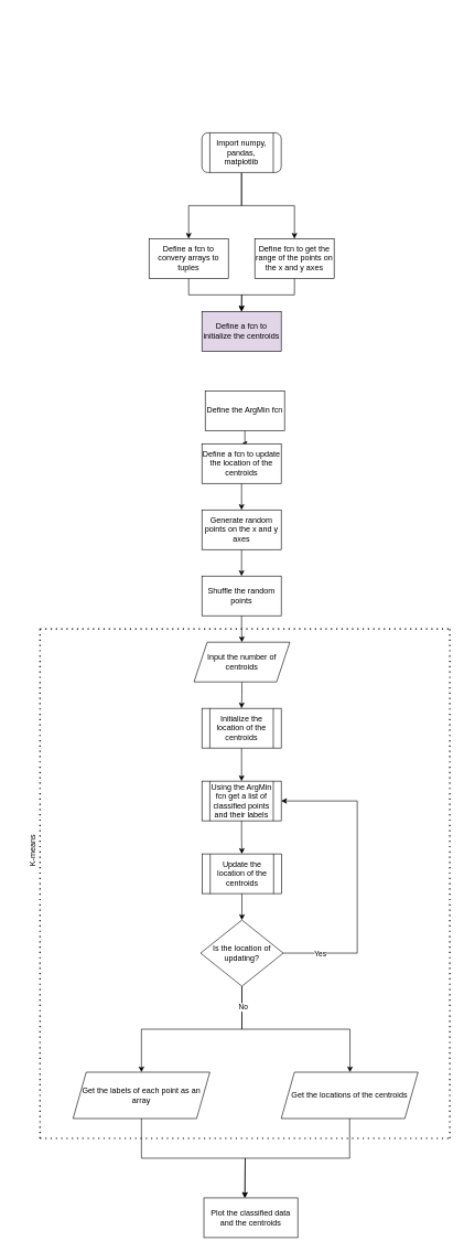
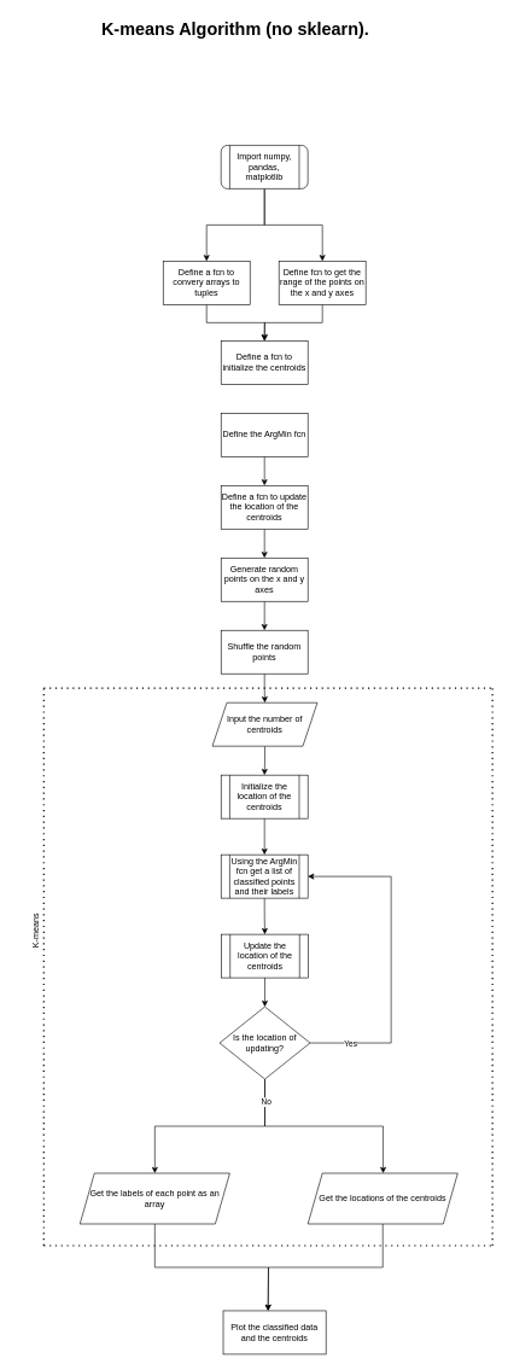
+ <mxCell id="42" value="&lt;h1&gt;&lt;span&gt;K-means Algorithm (no sklearn).&lt;/span&gt;&lt;br&gt;&lt;/h1&gt;" style="text;html=1;strokeColor=none;fillColor=none;spacing=5;spacingTop=-20;whiteSpace=wrap;overflow=hidden;rounded=0;" parent="1" vertex="1"><mxGeometry x="135" y="20" width="460" height="50" as="geometry" /></mxCell>
- <mxCell id="9" value="Define a fcn to initialize the centroids" style="rounded=0;whiteSpace=wrap;html=1;fillColor=#e1d5e7;" parent="1" vertex="1"><mxGeometry x="305" y="470" width="120" height="60" as="geometry" /></mxCell>
+ <mxCell id="9" value="Define a fcn to initialize the centroids" style="rounded=0;whiteSpace=wrap;html=1;" parent="1" vertex="1"><mxGeometry x="305" y="470" width="120" height="60" as="geometry" /></mxCell>
- <mxCell id="11" value="Define the ArgMin fcn" style="whiteSpace=wrap;html=1;rounded=0;" parent="1" vertex="1"><mxGeometry x="310" y="590" width="120" height="60" as="geometry" /></mxCell>
+ <mxCell id="11" value="Define the ArgMin fcn" style="whiteSpace=wrap;html=1;rounded=0;" parent="1" vertex="1"><mxGeometry x="305" y="570" width="120" height="60" as="geometry" /></mxCell>
